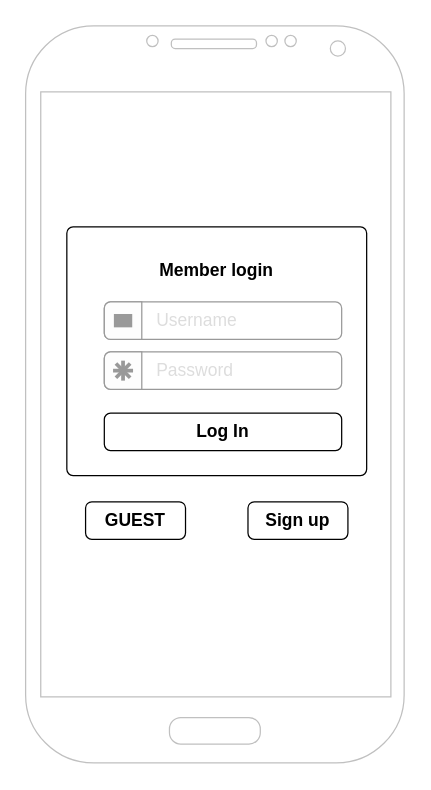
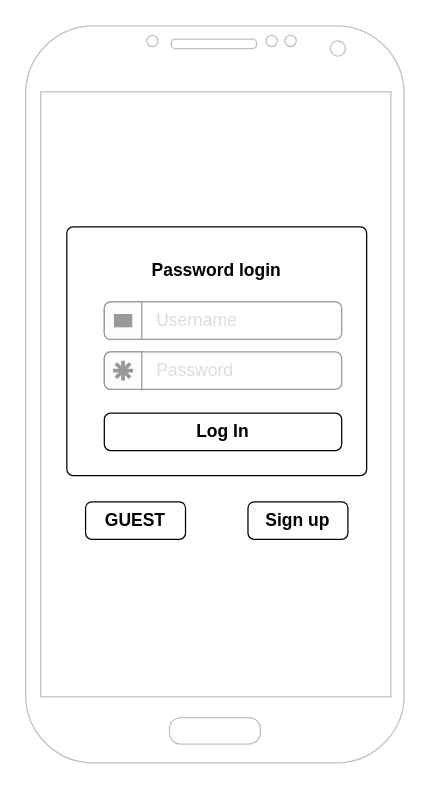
- <mxCell id="5" value="Member login" style="html=1;shadow=0;dashed=0;shape=mxgraph.bootstrap.rrect;fillColor=#ffffff;align=center;rSize=5;strokeColor=#000000;verticalAlign=top;spacingTop=20;fontSize=14;fontStyle=1;whiteSpace=wrap;" vertex="1" parent="2"><mxGeometry x="33" y="161" width="240" height="199" as="geometry" /></mxCell>
+ <mxCell id="5" value="Password login" style="html=1;shadow=0;dashed=0;shape=mxgraph.bootstrap.rrect;fillColor=#ffffff;align=center;rSize=5;strokeColor=#000000;verticalAlign=top;spacingTop=20;fontSize=14;fontStyle=1;whiteSpace=wrap;" vertex="1" parent="2"><mxGeometry x="33" y="161" width="240" height="199" as="geometry" /></mxCell>
